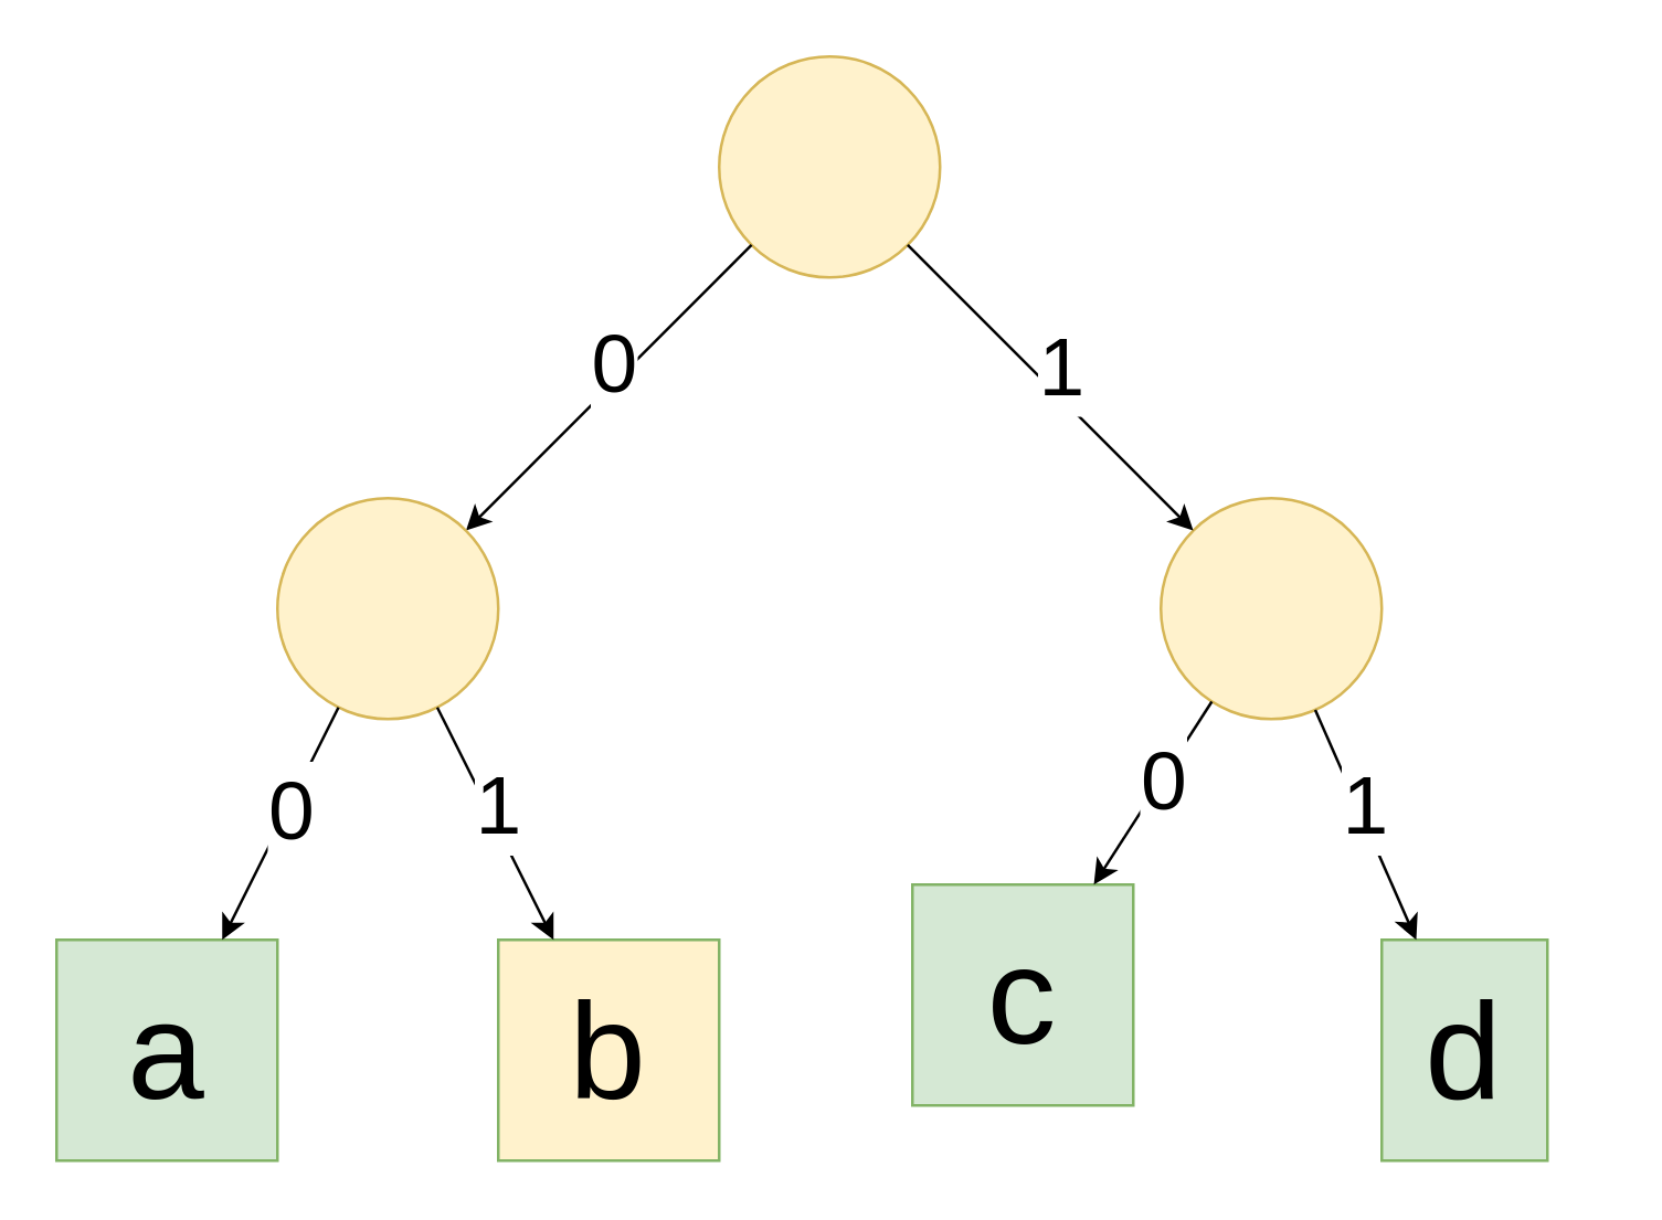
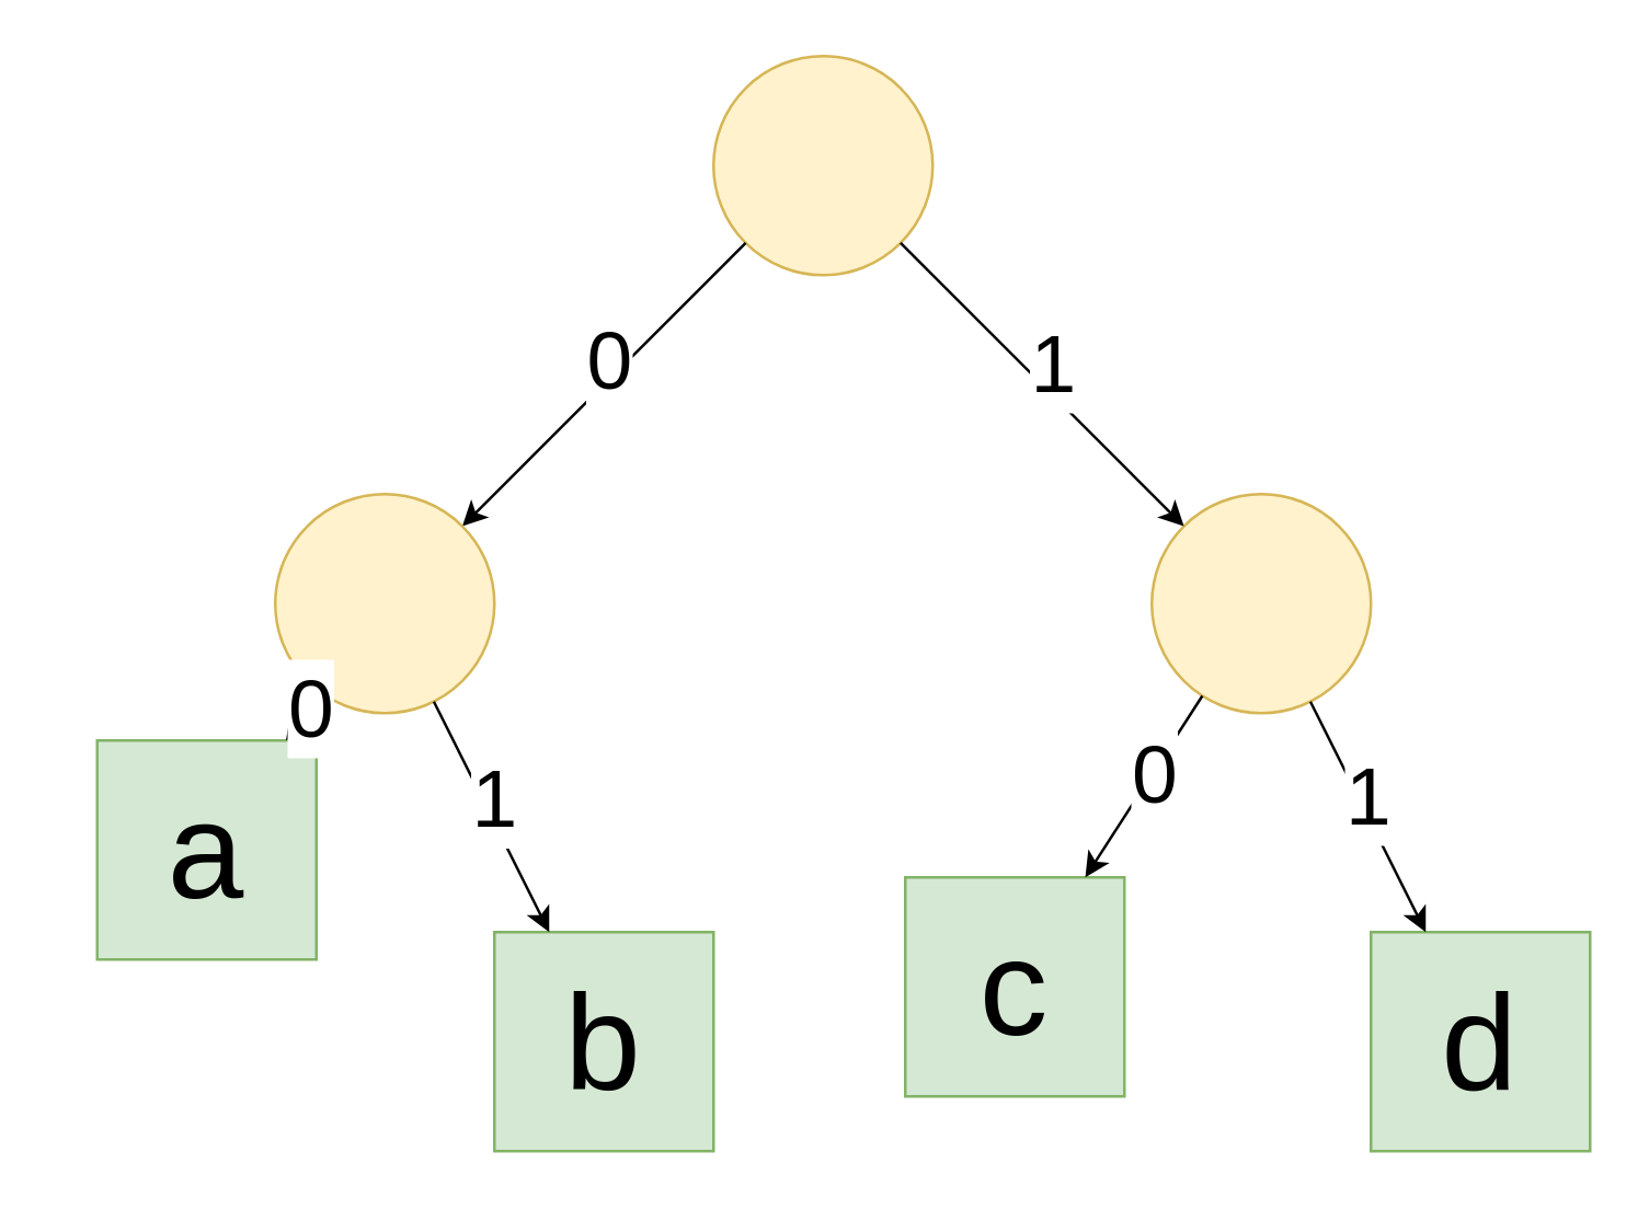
- <mxCell id="3" value="&lt;font style=&quot;&quot;&gt;&lt;span style=&quot;font-size: 50px;&quot;&gt;a&lt;/span&gt;&lt;br&gt;&lt;/font&gt;" style="whiteSpace=wrap;html=1;aspect=fixed;fillColor=#d5e8d4;strokeColor=#82b366;" vertex="1" parent="1"><mxGeometry x="20" y="340" width="80" height="80" as="geometry" /></mxCell>
+ <mxCell id="3" value="&lt;font style=&quot;&quot;&gt;&lt;span style=&quot;font-size: 50px;&quot;&gt;a&lt;/span&gt;&lt;br&gt;&lt;/font&gt;" style="whiteSpace=wrap;html=1;aspect=fixed;fillColor=#d5e8d4;strokeColor=#82b366;" vertex="1" parent="1"><mxGeometry x="35" y="270" width="80" height="80" as="geometry" /></mxCell>
- <mxCell id="9" value="&lt;font style=&quot;&quot;&gt;&lt;span style=&quot;font-size: 50px;&quot;&gt;b&lt;/span&gt;&lt;br&gt;&lt;/font&gt;" style="whiteSpace=wrap;html=1;aspect=fixed;fillColor=#fff2cc;strokeColor=#82b366;" vertex="1" parent="1"><mxGeometry x="180" y="340" width="80" height="80" as="geometry" /></mxCell>
+ <mxCell id="9" value="&lt;font style=&quot;&quot;&gt;&lt;span style=&quot;font-size: 50px;&quot;&gt;b&lt;/span&gt;&lt;br&gt;&lt;/font&gt;" style="whiteSpace=wrap;html=1;aspect=fixed;fillColor=#d5e8d4;strokeColor=#82b366;" vertex="1" parent="1"><mxGeometry x="180" y="340" width="80" height="80" as="geometry" /></mxCell>
- <mxCell id="11" value="&lt;font style=&quot;&quot;&gt;&lt;span style=&quot;font-size: 50px;&quot;&gt;d&lt;/span&gt;&lt;br&gt;&lt;/font&gt;" style="whiteSpace=wrap;html=1;aspect=fixed;fillColor=#d5e8d4;strokeColor=#82b366;" vertex="1" parent="1"><mxGeometry x="500" y="340" width="60" height="80" as="geometry" /></mxCell>
+ <mxCell id="11" value="&lt;font style=&quot;&quot;&gt;&lt;span style=&quot;font-size: 50px;&quot;&gt;d&lt;/span&gt;&lt;br&gt;&lt;/font&gt;" style="whiteSpace=wrap;html=1;aspect=fixed;fillColor=#d5e8d4;strokeColor=#82b366;" vertex="1" parent="1"><mxGeometry x="500" y="340" width="80" height="80" as="geometry" /></mxCell>
